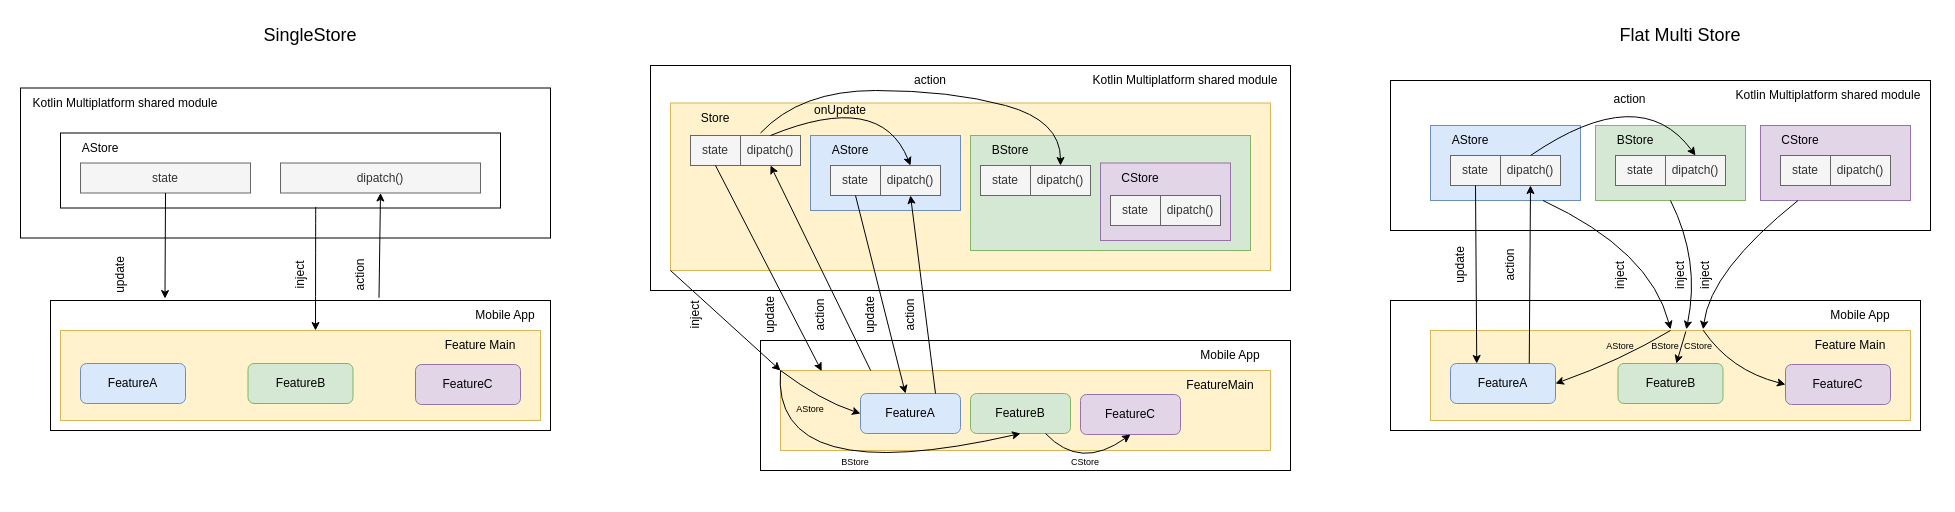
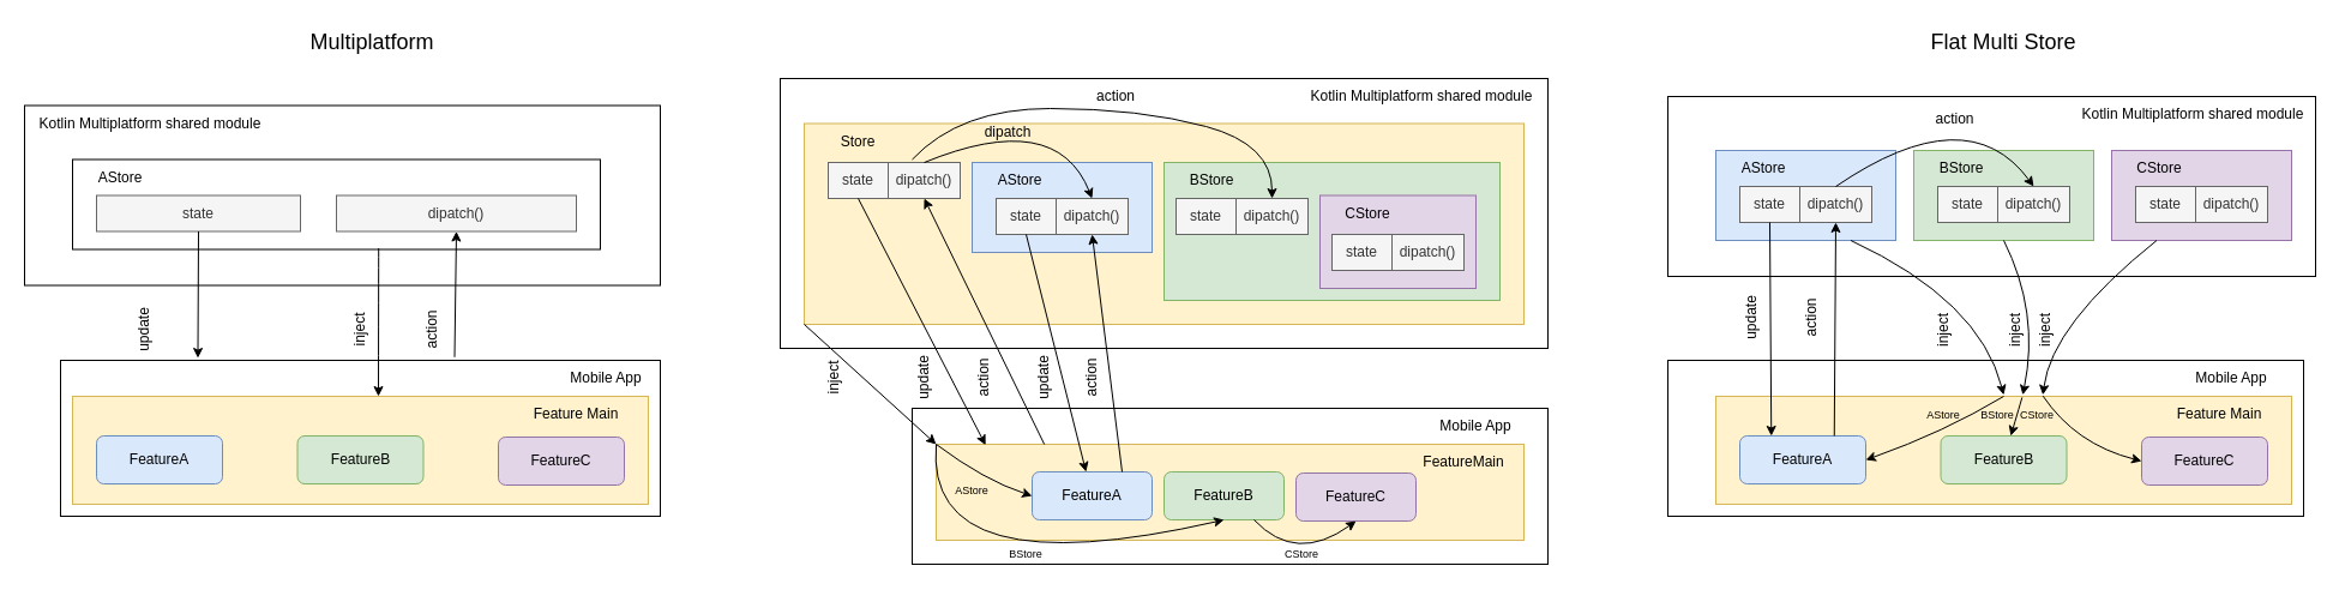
- <mxCell id="101" value="&lt;font style=&quot;font-size: 18px;&quot;&gt;SingleStore&lt;/font&gt;" style="text;html=1;strokeColor=none;fillColor=none;align=center;verticalAlign=middle;whiteSpace=wrap;rounded=0;" vertex="1" parent="1"><mxGeometry x="210" y="20" width="200" height="30" as="geometry" /></mxCell>
+ <mxCell id="101" value="&lt;font style=&quot;font-size: 18px;&quot;&gt;Multiplatform&lt;/font&gt;" style="text;html=1;strokeColor=none;fillColor=none;align=center;verticalAlign=middle;whiteSpace=wrap;rounded=0;" vertex="1" parent="1"><mxGeometry x="210" y="20" width="200" height="30" as="geometry" /></mxCell>
- <mxCell id="55" value="&lt;font style=&quot;font-size: 18px;&quot;&gt;Flat Multi Store&lt;/font&gt;" style="text;html=1;strokeColor=none;fillColor=none;align=center;verticalAlign=middle;whiteSpace=wrap;rounded=0;" vertex="1" parent="1"><mxGeometry x="1580" y="20" width="200" height="30" as="geometry" /></mxCell>
+ <mxCell id="55" value="&lt;font style=&quot;font-size: 18px;&quot;&gt;Flat Multi Store&lt;/font&gt;" style="text;html=1;strokeColor=none;fillColor=none;align=center;verticalAlign=middle;whiteSpace=wrap;rounded=0;" vertex="1" parent="1"><mxGeometry x="1570" y="20" width="200" height="30" as="geometry" /></mxCell>
- <mxCell id="35" value="onUpdate" style="text;html=1;strokeColor=none;fillColor=none;align=center;verticalAlign=middle;whiteSpace=wrap;rounded=0;" vertex="1" parent="1"><mxGeometry x="810" y="95" width="60" height="30" as="geometry" /></mxCell>
+ <mxCell id="35" value="dipatch" style="text;html=1;strokeColor=none;fillColor=none;align=center;verticalAlign=middle;whiteSpace=wrap;rounded=0;" vertex="1" parent="1"><mxGeometry x="810" y="95" width="60" height="30" as="geometry" /></mxCell>
